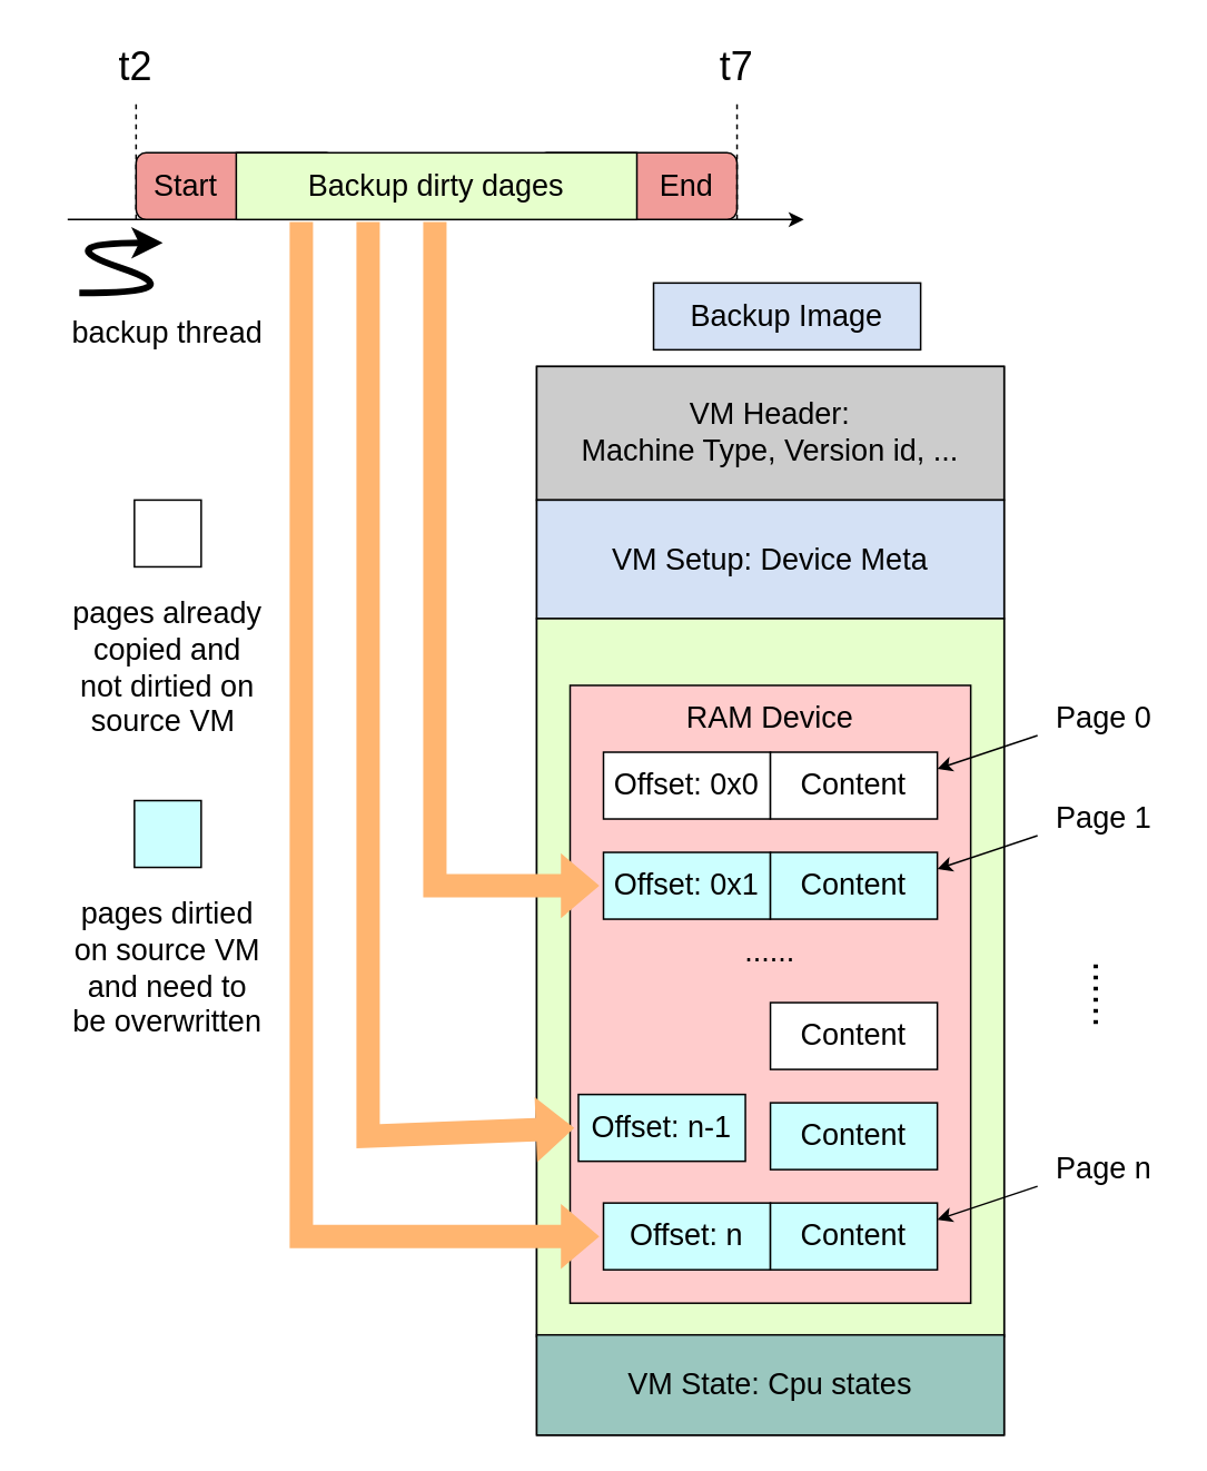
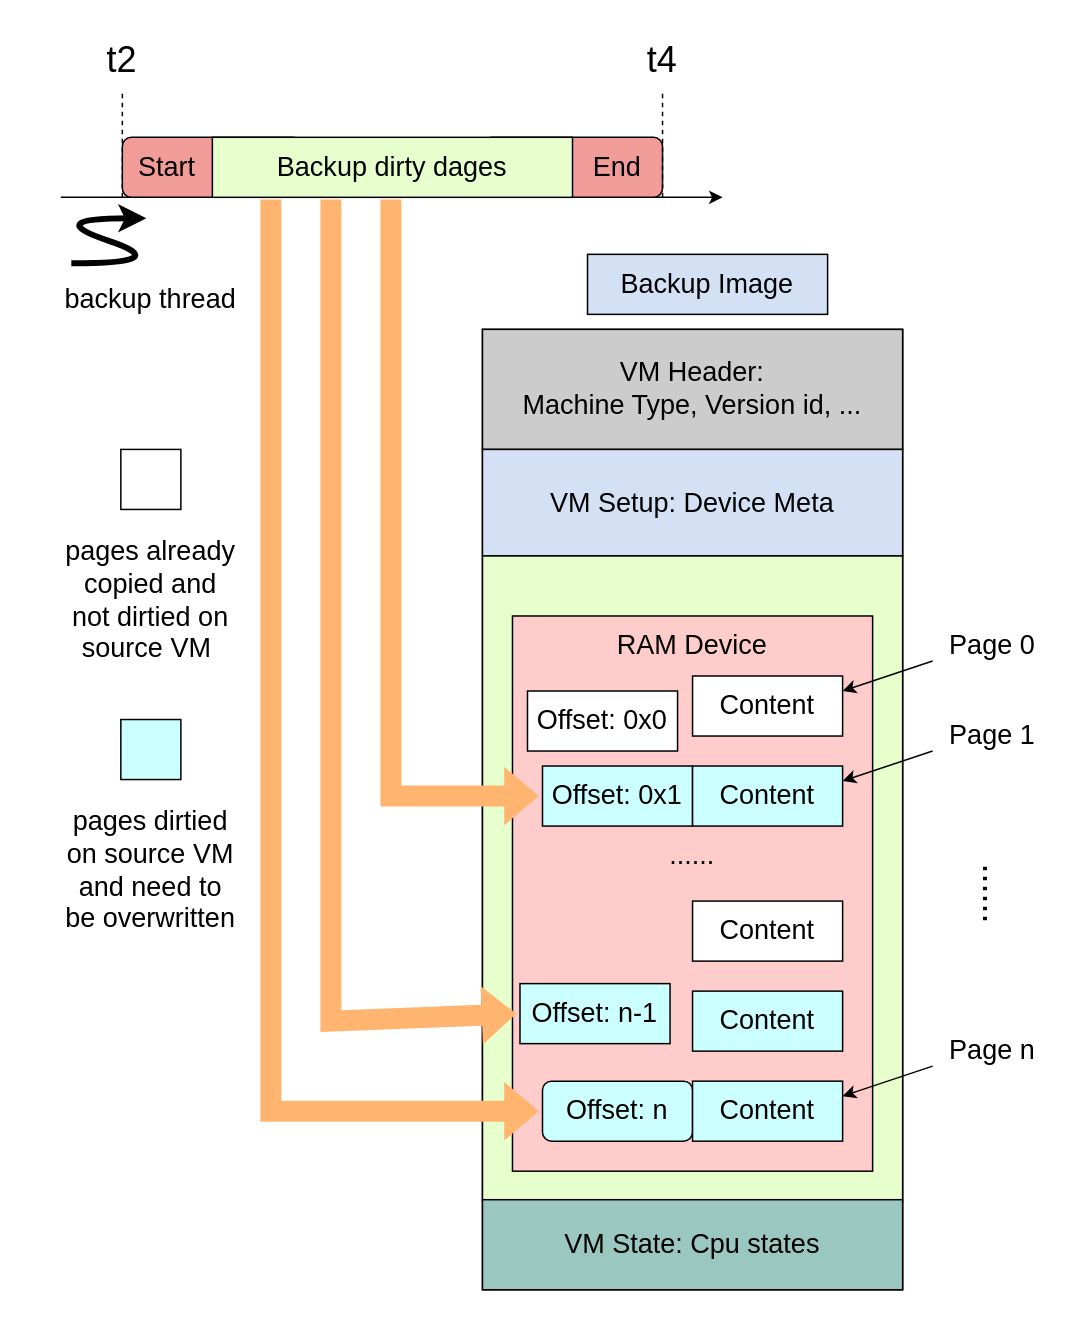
- <mxCell id="45" value="&lt;span style=&quot;font-size: 24px;&quot;&gt;t7&lt;/span&gt;" style="text;html=1;strokeColor=none;fillColor=none;align=center;verticalAlign=middle;whiteSpace=wrap;rounded=0;" parent="1" vertex="1"><mxGeometry x="421" y="20" width="40" height="40" as="geometry" /></mxCell>
+ <mxCell id="45" value="&lt;span style=&quot;font-size: 24px;&quot;&gt;t4&lt;/span&gt;" style="text;html=1;strokeColor=none;fillColor=none;align=center;verticalAlign=middle;whiteSpace=wrap;rounded=0;" parent="1" vertex="1"><mxGeometry x="421" y="20" width="40" height="40" as="geometry" /></mxCell>
- <mxCell id="7" value="&lt;font style=&quot;font-size: 18px;&quot;&gt;Offset: 0x0&lt;/font&gt;" style="rounded=0;whiteSpace=wrap;html=1;" parent="1" vertex="1"><mxGeometry x="361" y="450" width="100" height="40" as="geometry" /></mxCell>
+ <mxCell id="7" value="&lt;font style=&quot;font-size: 18px;&quot;&gt;Offset: 0x0&lt;/font&gt;" style="rounded=0;whiteSpace=wrap;html=1;" parent="1" vertex="1"><mxGeometry x="351" y="460" width="100" height="40" as="geometry" /></mxCell>
- <mxCell id="13" value="&lt;font style=&quot;font-size: 18px;&quot;&gt;Offset: n&lt;/font&gt;" style="rounded=0;whiteSpace=wrap;html=1;fillColor=#CCFFFF;" parent="1" vertex="1"><mxGeometry x="361" y="720" width="100" height="40" as="geometry" /></mxCell>
+ <mxCell id="13" value="&lt;font style=&quot;font-size: 18px;&quot;&gt;Offset: n&lt;/font&gt;" style="whiteSpace=wrap;html=1;fillColor=#CCFFFF;rounded=1;" parent="1" vertex="1"><mxGeometry x="361" y="720" width="100" height="40" as="geometry" /></mxCell>
